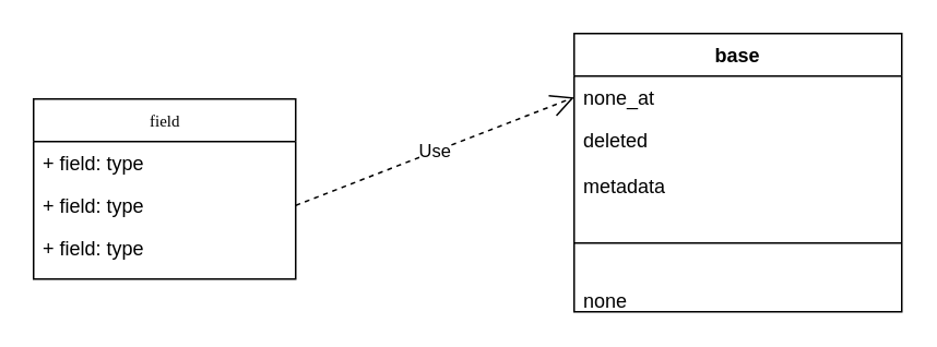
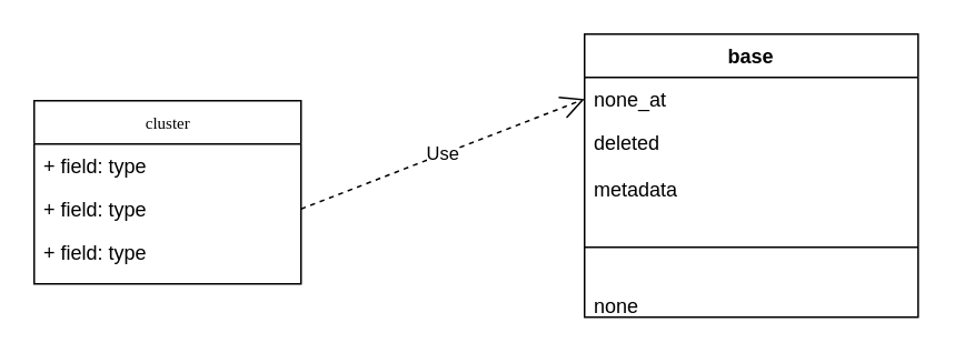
- <mxCell id="2" value="field&lt;br&gt;" style="swimlane;html=1;fontStyle=0;childLayout=stackLayout;horizontal=1;startSize=26;fillColor=none;horizontalStack=0;resizeParent=1;resizeLast=0;collapsible=1;marginBottom=0;swimlaneFillColor=#ffffff;rounded=0;shadow=0;comic=0;labelBackgroundColor=none;strokeWidth=1;fontFamily=Verdana;fontSize=10;align=center;" parent="1" vertex="1"><mxGeometry x="20" y="60" width="160" height="110" as="geometry" /></mxCell>
+ <mxCell id="2" value="cluster&lt;br&gt;" style="swimlane;html=1;fontStyle=0;childLayout=stackLayout;horizontal=1;startSize=26;fillColor=none;horizontalStack=0;resizeParent=1;resizeLast=0;collapsible=1;marginBottom=0;swimlaneFillColor=#ffffff;rounded=0;shadow=0;comic=0;labelBackgroundColor=none;strokeWidth=1;fontFamily=Verdana;fontSize=10;align=center;" parent="1" vertex="1"><mxGeometry x="20" y="60" width="160" height="110" as="geometry" /></mxCell>
